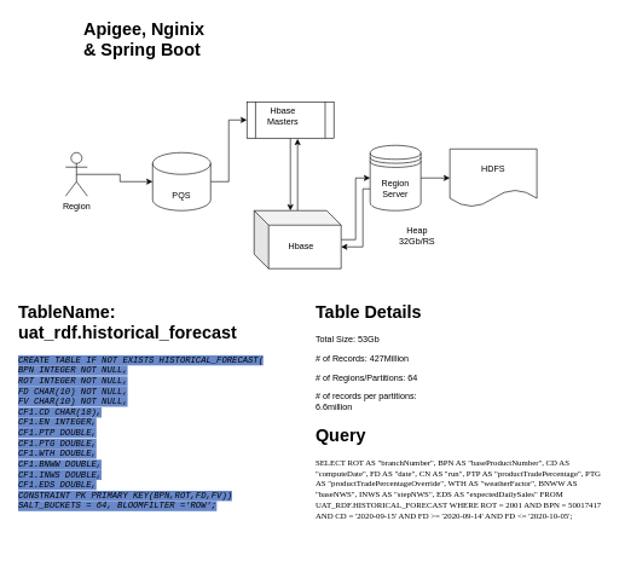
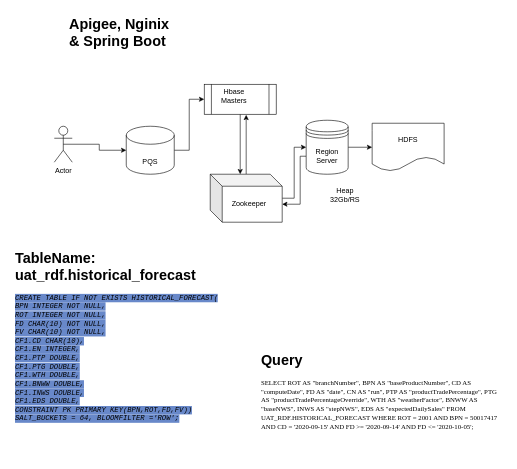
- <mxCell id="3" value="Region" style="shape=umlActor;verticalLabelPosition=bottom;verticalAlign=top;html=1;outlineConnect=0;" parent="1" vertex="1"><mxGeometry x="90" y="210" width="30" height="60" as="geometry" /></mxCell>
+ <mxCell id="3" value="Actor" style="shape=umlActor;verticalLabelPosition=bottom;verticalAlign=top;html=1;outlineConnect=0;" parent="1" vertex="1"><mxGeometry x="90" y="210" width="30" height="60" as="geometry" /></mxCell>
- <mxCell id="17" value="Hbase" style="text;html=1;strokeColor=none;fillColor=none;align=center;verticalAlign=middle;whiteSpace=wrap;rounded=0;" parent="1" vertex="1"><mxGeometry x="395" y="330" width="40" height="20" as="geometry" /></mxCell>
+ <mxCell id="17" value="Zookeeper" style="text;html=1;strokeColor=none;fillColor=none;align=center;verticalAlign=middle;whiteSpace=wrap;rounded=0;" parent="1" vertex="1"><mxGeometry x="395" y="330" width="40" height="20" as="geometry" /></mxCell>
- <mxCell id="21" value="&lt;h1&gt;Table Details&lt;/h1&gt;&lt;p&gt;Total Size: 53Gb&lt;/p&gt;&lt;p&gt;# of Records: 427Million&lt;/p&gt;&lt;p&gt;# of Regions/Partitions: 64&lt;/p&gt;&lt;p&gt;# of records per partitions: 6.6million&lt;/p&gt;&lt;p&gt;&lt;br&gt;&lt;/p&gt;" style="text;html=1;strokeColor=none;fillColor=none;spacing=5;spacingTop=-20;whiteSpace=wrap;overflow=hidden;rounded=0;" vertex="1" parent="1"><mxGeometry x="430" y="410" width="190" height="170" as="geometry" /></mxCell>
